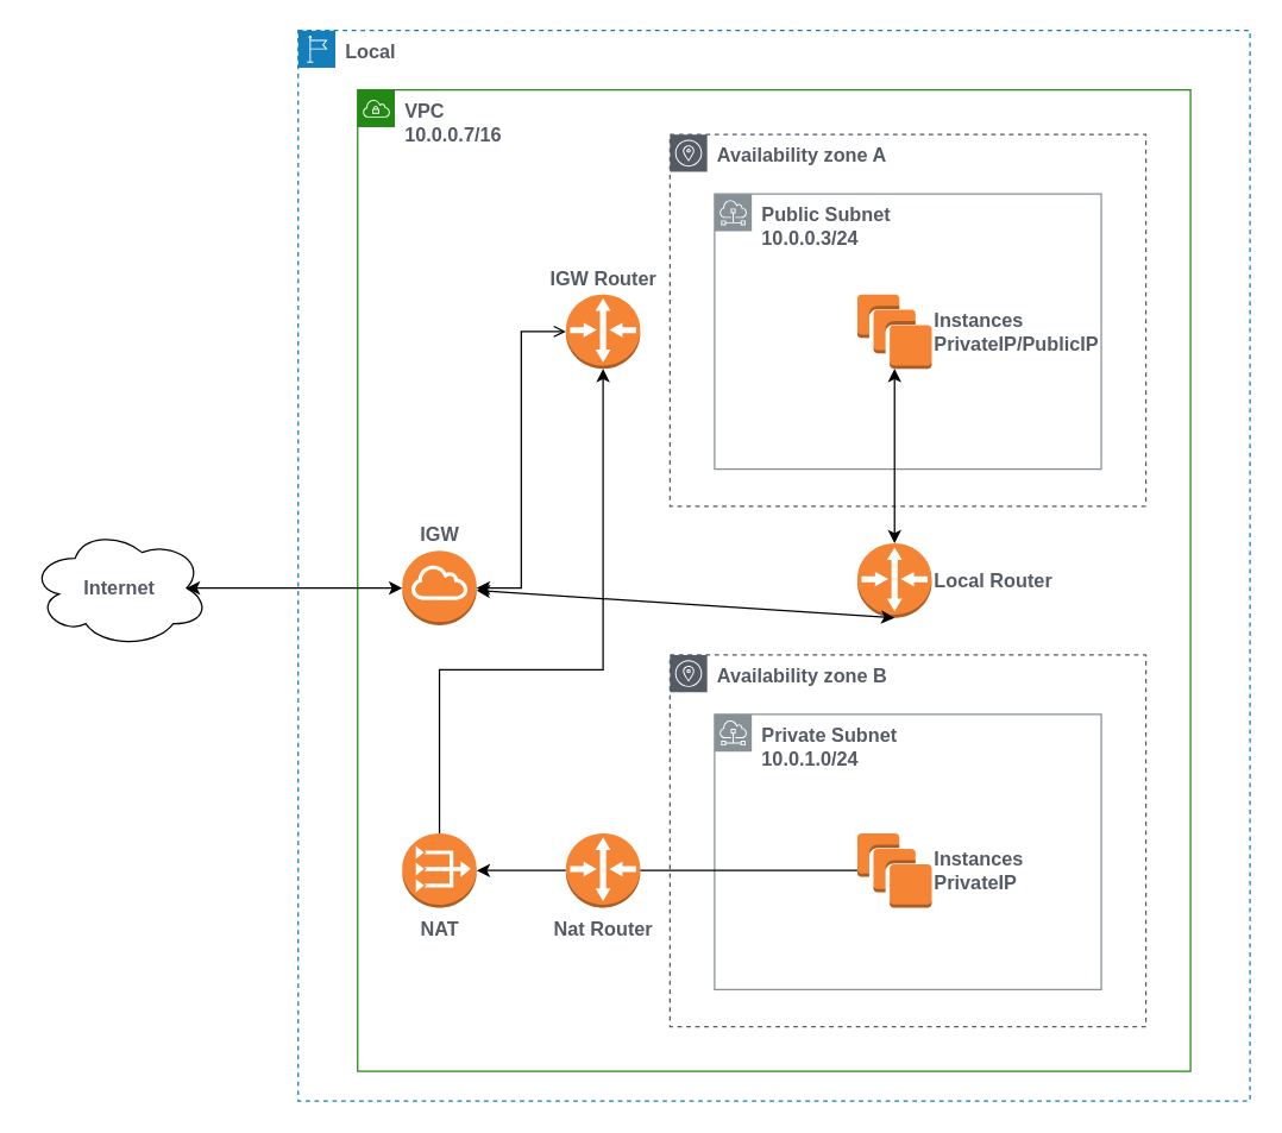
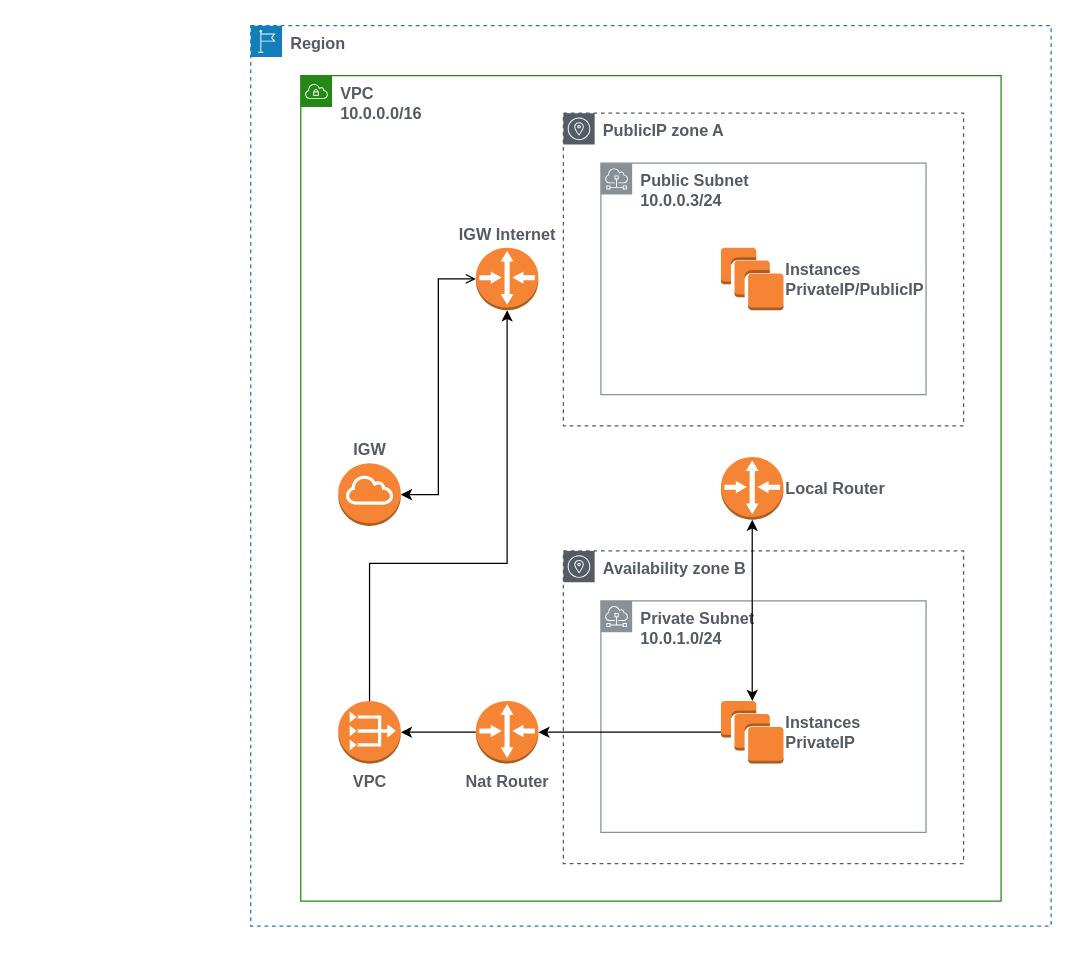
- <mxCell id="3" value="&lt;span style=&quot;font-size: 13px;&quot;&gt;Local&lt;/span&gt;" style="points=[[0,0],[0.25,0],[0.5,0],[0.75,0],[1,0],[1,0.25],[1,0.5],[1,0.75],[1,1],[0.75,1],[0.5,1],[0.25,1],[0,1],[0,0.75],[0,0.5],[0,0.25]];outlineConnect=0;gradientColor=none;html=1;whiteSpace=wrap;fontSize=13;fontStyle=1;container=1;pointerEvents=0;collapsible=0;recursiveResize=0;shape=mxgraph.aws4.group;grIcon=mxgraph.aws4.group_region;strokeColor=#147EBA;fillColor=none;verticalAlign=top;align=left;spacingLeft=30;fontColor=#545B64;dashed=1;" parent="1" vertex="1"><mxGeometry x="200" y="20" width="640" height="720" as="geometry" /></mxCell>
+ <mxCell id="3" value="&lt;span style=&quot;font-size: 13px;&quot;&gt;Region&lt;/span&gt;" style="points=[[0,0],[0.25,0],[0.5,0],[0.75,0],[1,0],[1,0.25],[1,0.5],[1,0.75],[1,1],[0.75,1],[0.5,1],[0.25,1],[0,1],[0,0.75],[0,0.5],[0,0.25]];outlineConnect=0;gradientColor=none;html=1;whiteSpace=wrap;fontSize=13;fontStyle=1;container=1;pointerEvents=0;collapsible=0;recursiveResize=0;shape=mxgraph.aws4.group;grIcon=mxgraph.aws4.group_region;strokeColor=#147EBA;fillColor=none;verticalAlign=top;align=left;spacingLeft=30;fontColor=#545B64;dashed=1;" parent="1" vertex="1"><mxGeometry x="200" y="20" width="640" height="720" as="geometry" /></mxCell>
- <mxCell id="4" value="&lt;span style=&quot;font-size: 13px;&quot;&gt;&lt;font style=&quot;font-size: 13px;&quot;&gt;VPC&lt;br style=&quot;font-size: 13px;&quot;&gt;10.0.0.7/16&lt;/font&gt;&lt;/span&gt;" style="points=[[0,0],[0.25,0],[0.5,0],[0.75,0],[1,0],[1,0.25],[1,0.5],[1,0.75],[1,1],[0.75,1],[0.5,1],[0.25,1],[0,1],[0,0.75],[0,0.5],[0,0.25]];outlineConnect=0;gradientColor=none;html=1;whiteSpace=wrap;fontSize=13;fontStyle=1;container=1;pointerEvents=0;collapsible=0;recursiveResize=0;shape=mxgraph.aws4.group;grIcon=mxgraph.aws4.group_vpc;strokeColor=#248814;fillColor=none;verticalAlign=top;align=left;spacingLeft=30;fontColor=#545B64;dashed=0;" parent="3" vertex="1"><mxGeometry x="40" y="40" width="560" height="660" as="geometry" /></mxCell>
+ <mxCell id="4" value="&lt;span style=&quot;font-size: 13px;&quot;&gt;&lt;font style=&quot;font-size: 13px;&quot;&gt;VPC&lt;br style=&quot;font-size: 13px;&quot;&gt;10.0.0.0/16&lt;/font&gt;&lt;/span&gt;" style="points=[[0,0],[0.25,0],[0.5,0],[0.75,0],[1,0],[1,0.25],[1,0.5],[1,0.75],[1,1],[0.75,1],[0.5,1],[0.25,1],[0,1],[0,0.75],[0,0.5],[0,0.25]];outlineConnect=0;gradientColor=none;html=1;whiteSpace=wrap;fontSize=13;fontStyle=1;container=1;pointerEvents=0;collapsible=0;recursiveResize=0;shape=mxgraph.aws4.group;grIcon=mxgraph.aws4.group_vpc;strokeColor=#248814;fillColor=none;verticalAlign=top;align=left;spacingLeft=30;fontColor=#545B64;dashed=0;" parent="3" vertex="1"><mxGeometry x="40" y="40" width="560" height="660" as="geometry" /></mxCell>
- <mxCell id="2" value="&lt;span style=&quot;font-size: 13px;&quot;&gt;Availability zone A&lt;/span&gt;" style="sketch=0;outlineConnect=0;gradientColor=none;html=1;whiteSpace=wrap;fontSize=13;fontStyle=1;shape=mxgraph.aws4.group;grIcon=mxgraph.aws4.group_availability_zone;strokeColor=#545B64;fillColor=none;verticalAlign=top;align=left;spacingLeft=30;fontColor=#545B64;dashed=1;" parent="1" vertex="1"><mxGeometry x="450" y="90" width="320" height="250" as="geometry" /></mxCell>
+ <mxCell id="2" value="&lt;span style=&quot;font-size: 13px;&quot;&gt;PublicIP zone A&lt;/span&gt;" style="sketch=0;outlineConnect=0;gradientColor=none;html=1;whiteSpace=wrap;fontSize=13;fontStyle=1;shape=mxgraph.aws4.group;grIcon=mxgraph.aws4.group_availability_zone;strokeColor=#545B64;fillColor=none;verticalAlign=top;align=left;spacingLeft=30;fontColor=#545B64;dashed=1;" parent="1" vertex="1"><mxGeometry x="450" y="90" width="320" height="250" as="geometry" /></mxCell>
- <mxCell id="16" value="IGW Router" style="outlineConnect=0;dashed=0;verticalLabelPosition=top;verticalAlign=bottom;align=center;html=1;shape=mxgraph.aws3.router;fillColor=#F58534;gradientColor=none;fontColor=#545B64;fontSize=13;fontStyle=1;labelPosition=center;" parent="1" vertex="1"><mxGeometry x="380" y="197.5" width="50" height="50" as="geometry" /></mxCell>
+ <mxCell id="16" value="IGW Internet" style="outlineConnect=0;dashed=0;verticalLabelPosition=top;verticalAlign=bottom;align=center;html=1;shape=mxgraph.aws3.router;fillColor=#F58534;gradientColor=none;fontColor=#545B64;fontSize=13;fontStyle=1;labelPosition=center;" parent="1" vertex="1"><mxGeometry x="380" y="197.5" width="50" height="50" as="geometry" /></mxCell>
- <mxCell id="17" style="orthogonalLoop=1;jettySize=auto;html=1;entryX=0.5;entryY=1;entryDx=0;entryDy=0;entryPerimeter=0;rounded=0;startArrow=classic;startFill=1;fontColor=#545B64;fontSize=13;fontStyle=1" parent="1" source="6" target="15" edge="1"><mxGeometry relative="1" as="geometry"><mxPoint x="635" y="370" as="targetPoint" /></mxGeometry></mxCell>
- <mxCell id="22" value="Internet" style="ellipse;shape=cloud;whiteSpace=wrap;html=1;fontColor=#545B64;fontSize=13;fontStyle=1" parent="1" vertex="1"><mxGeometry x="20" y="355" width="120" height="80" as="geometry" /></mxCell>
- <mxCell id="21" style="edgeStyle=orthogonalEdgeStyle;rounded=0;orthogonalLoop=1;jettySize=auto;html=1;startArrow=classic;startFill=1;exitX=0.875;exitY=0.5;exitDx=0;exitDy=0;exitPerimeter=0;fontColor=#545B64;fontSize=13;fontStyle=1" parent="1" source="22" target="7" edge="1"><mxGeometry relative="1" as="geometry"><mxPoint x="160" y="375" as="sourcePoint" /></mxGeometry></mxCell>
- <mxCell id="18" value="" style="orthogonalLoop=1;jettySize=auto;html=1;exitX=0.5;exitY=1;exitDx=0;exitDy=0;exitPerimeter=0;rounded=0;startArrow=classic;startFill=1;fontColor=#545B64;fontSize=13;fontStyle=1;" parent="1" source="6" target="7" edge="1"><mxGeometry relative="1" as="geometry"><mxPoint x="690" y="440" as="targetPoint" /></mxGeometry></mxCell>
+ <mxCell id="18" value="" style="orthogonalLoop=1;jettySize=auto;html=1;exitX=0.5;exitY=1;exitDx=0;exitDy=0;exitPerimeter=0;entryX=0.5;entryY=0;entryDx=0;entryDy=0;entryPerimeter=0;rounded=0;startArrow=classic;startFill=1;fontColor=#545B64;fontSize=13;fontStyle=1" parent="1" source="6" target="20" edge="1"><mxGeometry relative="1" as="geometry"><mxPoint x="690" y="440" as="targetPoint" /></mxGeometry></mxCell>
- <mxCell id="19" style="edgeStyle=orthogonalEdgeStyle;rounded=0;orthogonalLoop=1;jettySize=auto;html=1;entryX=1;entryY=0.5;entryDx=0;entryDy=0;entryPerimeter=0;fontColor=#545B64;fontSize=13;fontStyle=1;endArrow=none;" parent="1" source="20" target="14" edge="1"><mxGeometry relative="1" as="geometry" /></mxCell>
+ <mxCell id="19" style="edgeStyle=orthogonalEdgeStyle;rounded=0;orthogonalLoop=1;jettySize=auto;html=1;entryX=1;entryY=0.5;entryDx=0;entryDy=0;entryPerimeter=0;fontColor=#545B64;fontSize=13;fontStyle=1" parent="1" source="20" target="14" edge="1"><mxGeometry relative="1" as="geometry" /></mxCell>
- <mxCell id="10" value="NAT" style="outlineConnect=0;dashed=0;verticalLabelPosition=bottom;verticalAlign=top;align=center;html=1;shape=mxgraph.aws3.vpc_nat_gateway;fillColor=#F58534;gradientColor=none;labelPosition=center;fontColor=#545B64;fontSize=13;fontStyle=1" parent="1" vertex="1"><mxGeometry x="270" y="560" width="50" height="50" as="geometry" /></mxCell>
+ <mxCell id="10" value="VPC" style="outlineConnect=0;dashed=0;verticalLabelPosition=bottom;verticalAlign=top;align=center;html=1;shape=mxgraph.aws3.vpc_nat_gateway;fillColor=#F58534;gradientColor=none;labelPosition=center;fontColor=#545B64;fontSize=13;fontStyle=1" parent="1" vertex="1"><mxGeometry x="270" y="560" width="50" height="50" as="geometry" /></mxCell>
